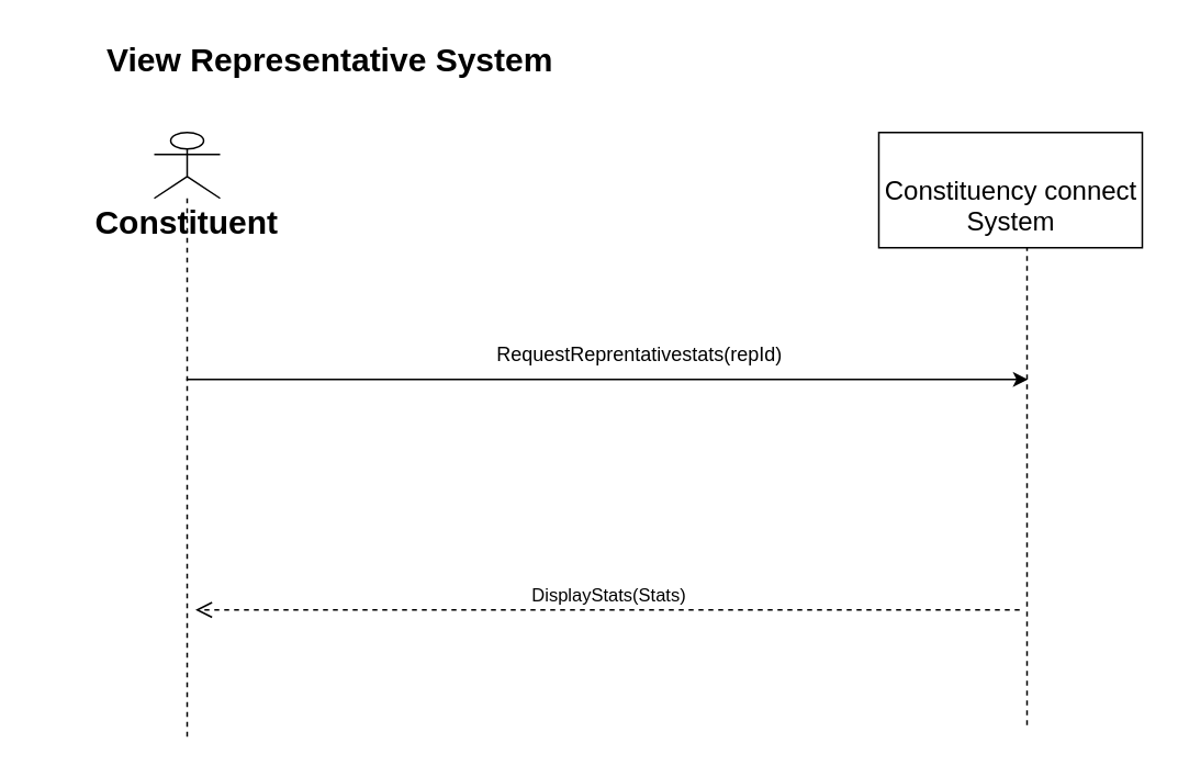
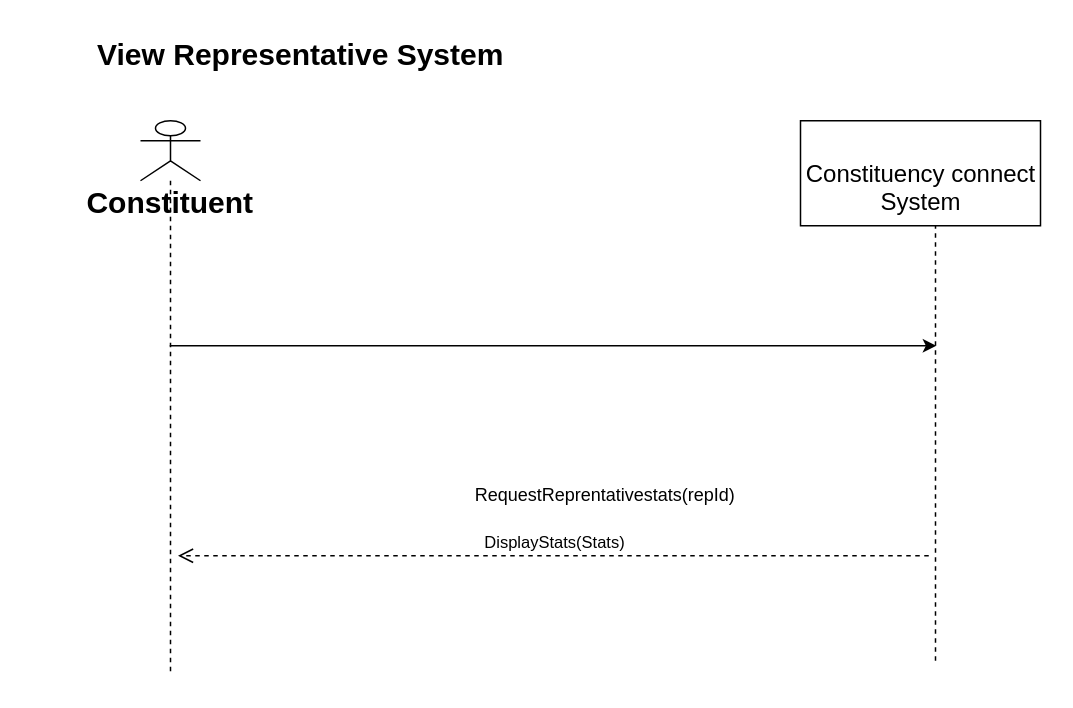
- <mxCell id="6" value="RequestReprentativestats(repId)" style="text;html=1;strokeColor=none;fillColor=none;align=center;verticalAlign=middle;whiteSpace=wrap;rounded=0;" vertex="1" parent="1"><mxGeometry x="283" y="200" width="210" height="30" as="geometry" /></mxCell>
+ <mxCell id="6" value="RequestReprentativestats(repId)" style="text;html=1;strokeColor=none;fillColor=none;align=center;verticalAlign=middle;whiteSpace=wrap;rounded=0;" vertex="1" parent="1"><mxGeometry x="298" y="315" width="210" height="30" as="geometry" /></mxCell>
